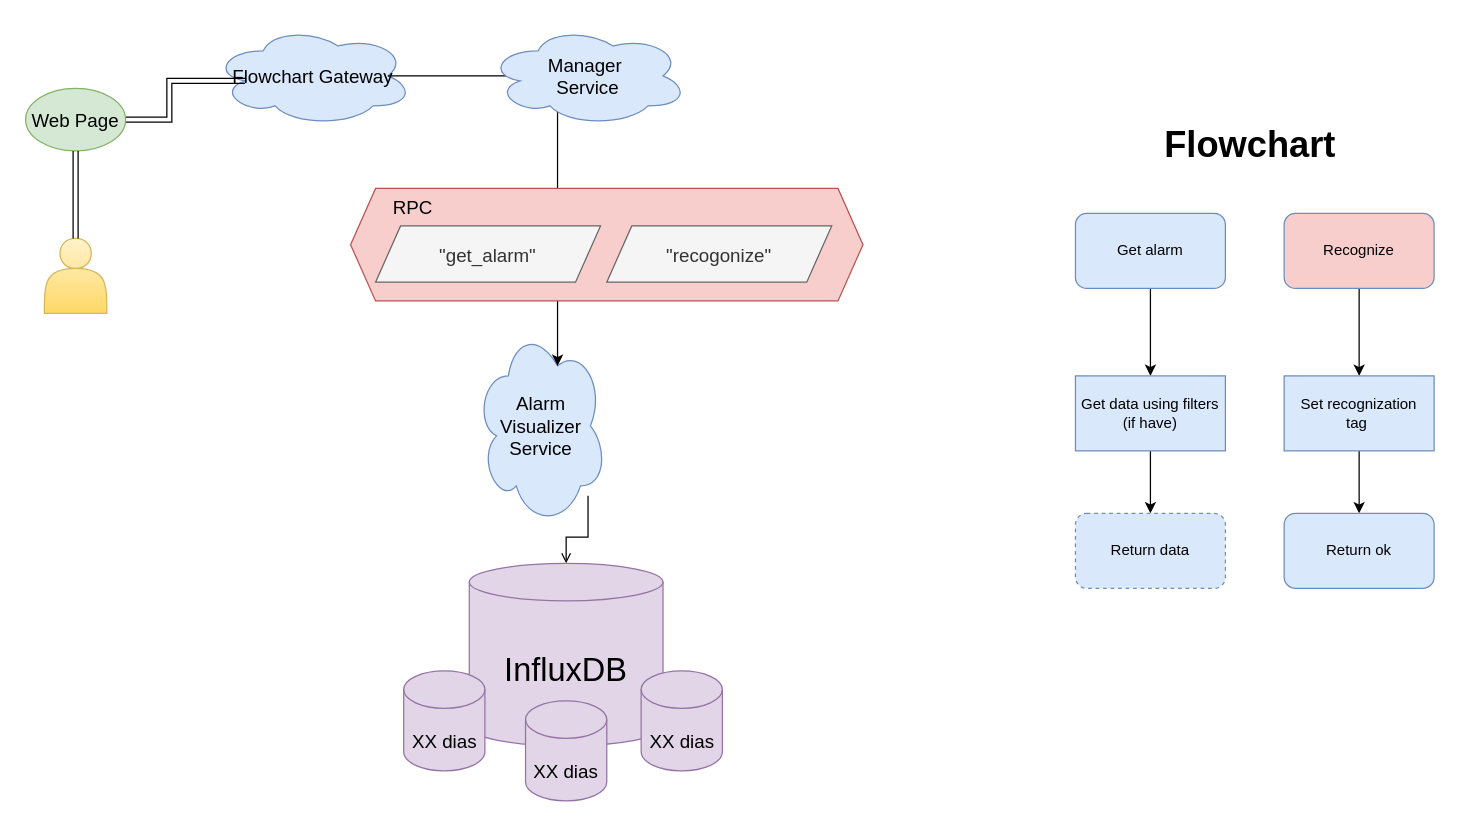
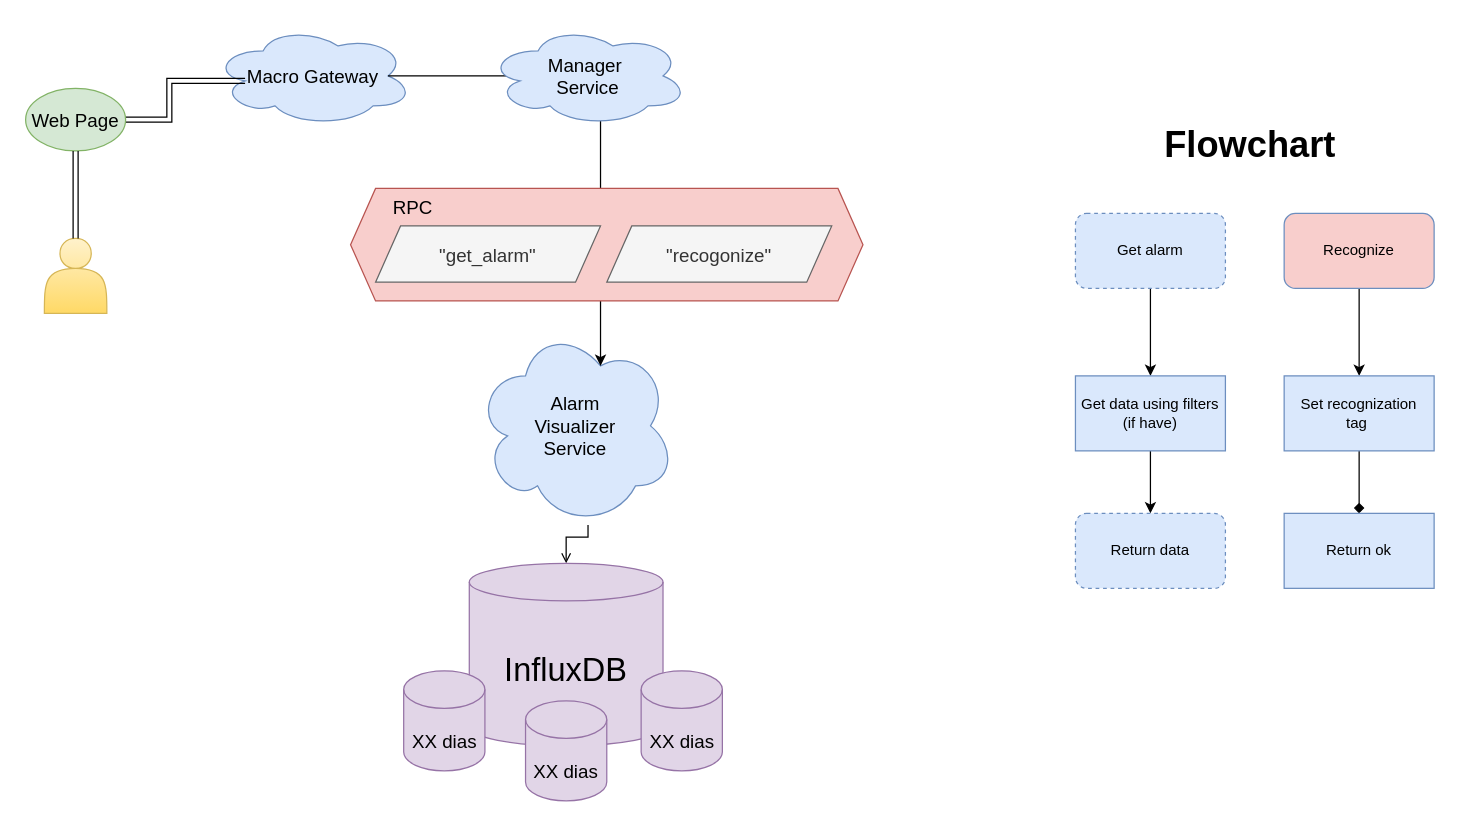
- <mxCell id="3" value="&lt;font style=&quot;font-size: 15px;&quot;&gt;Flowchart Gateway&lt;/font&gt;" style="ellipse;shape=cloud;whiteSpace=wrap;html=1;fillColor=#dae8fc;strokeColor=#6c8ebf;" parent="1" vertex="1"><mxGeometry x="170" y="20" width="160" height="80" as="geometry" /></mxCell>
+ <mxCell id="3" value="&lt;font style=&quot;font-size: 15px;&quot;&gt;Macro Gateway&lt;/font&gt;" style="ellipse;shape=cloud;whiteSpace=wrap;html=1;fillColor=#dae8fc;strokeColor=#6c8ebf;" parent="1" vertex="1"><mxGeometry x="170" y="20" width="160" height="80" as="geometry" /></mxCell>
- <mxCell id="16" value="Get alarm" style="rounded=1;whiteSpace=wrap;html=1;fillColor=#dae8fc;strokeColor=#6c8ebf;" parent="1" vertex="1"><mxGeometry x="860" y="170" width="120" height="60" as="geometry" /></mxCell>
+ <mxCell id="16" value="Get alarm" style="rounded=1;whiteSpace=wrap;html=1;fillColor=#dae8fc;strokeColor=#6c8ebf;dashed=1;" parent="1" vertex="1"><mxGeometry x="860" y="170" width="120" height="60" as="geometry" /></mxCell>
- <mxCell id="8" value="Alarm&lt;br&gt;Visualizer&lt;br&gt;Service" style="ellipse;shape=cloud;whiteSpace=wrap;html=1;fontSize=15;fillColor=#dae8fc;strokeColor=#6c8ebf;" parent="1" vertex="1"><mxGeometry x="380" y="260" width="105" height="160" as="geometry" /></mxCell>
+ <mxCell id="8" value="Alarm&lt;br&gt;Visualizer&lt;br&gt;Service" style="ellipse;shape=cloud;whiteSpace=wrap;html=1;fontSize=15;fillColor=#dae8fc;strokeColor=#6c8ebf;" parent="1" vertex="1"><mxGeometry x="380" y="260" width="160" height="160" as="geometry" /></mxCell>
- <mxCell id="22" style="edgeStyle=orthogonalEdgeStyle;rounded=0;orthogonalLoop=1;jettySize=auto;html=1;entryX=0.5;entryY=0;entryDx=0;entryDy=0;" parent="1" source="23" target="24" edge="1"><mxGeometry relative="1" as="geometry" /></mxCell>
+ <mxCell id="22" style="edgeStyle=orthogonalEdgeStyle;rounded=0;orthogonalLoop=1;jettySize=auto;html=1;entryX=0.5;entryY=0;entryDx=0;entryDy=0;endArrow=diamond;" parent="1" source="23" target="24" edge="1"><mxGeometry relative="1" as="geometry" /></mxCell>
- <mxCell id="24" value="Return ok" style="rounded=1;whiteSpace=wrap;html=1;fillColor=#dae8fc;strokeColor=#6c8ebf;" parent="1" vertex="1"><mxGeometry x="1027" y="410" width="120" height="60" as="geometry" /></mxCell>
+ <mxCell id="24" value="Return ok" style="whiteSpace=wrap;html=1;fillColor=#dae8fc;strokeColor=#6c8ebf;rounded=0;" parent="1" vertex="1"><mxGeometry x="1027" y="410" width="120" height="60" as="geometry" /></mxCell>
